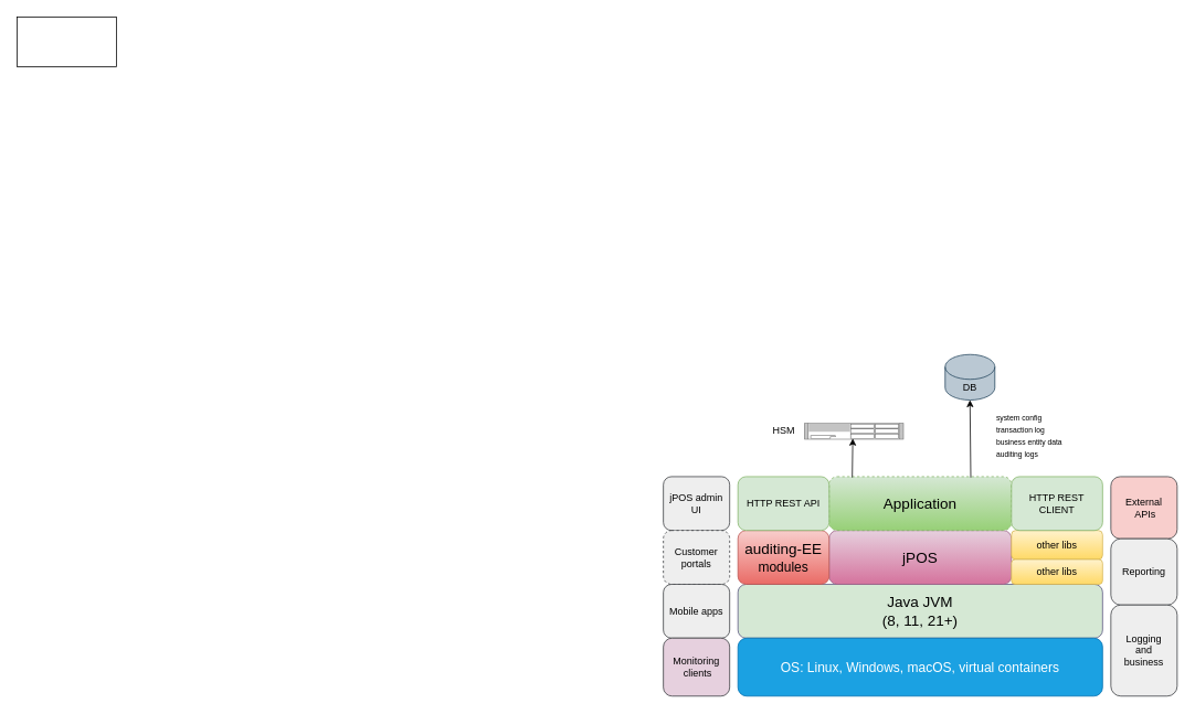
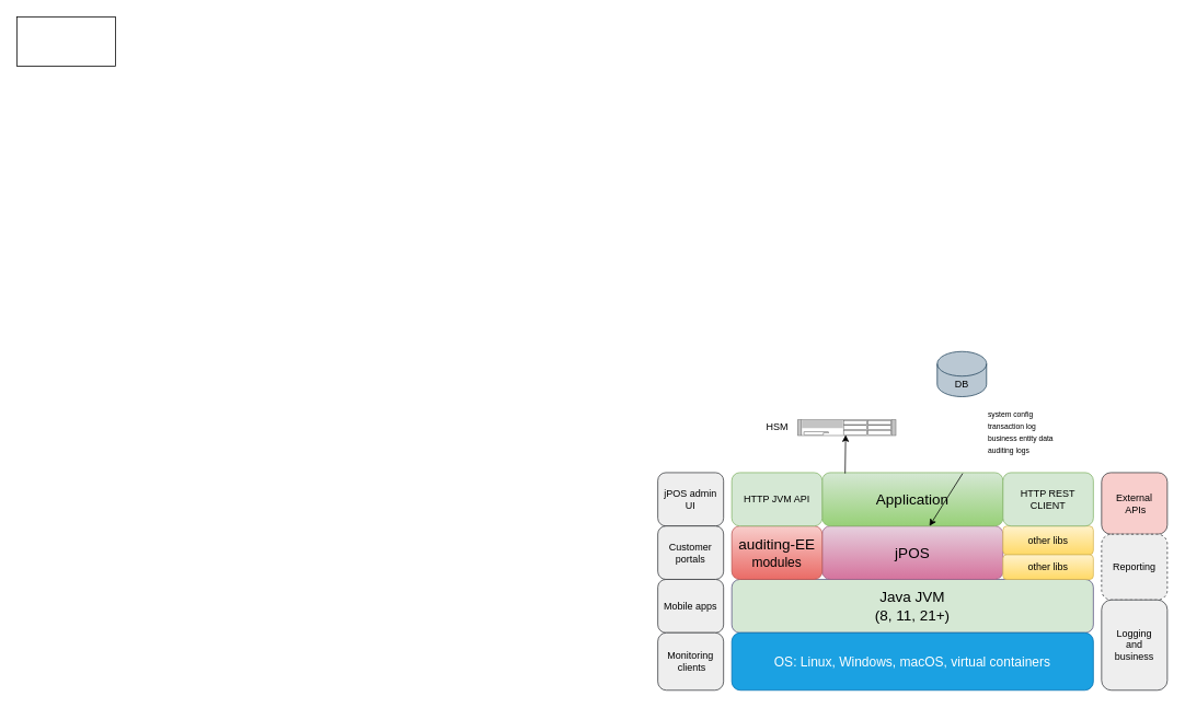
- <mxCell id="12" value="" style="endArrow=classic;html=1;rounded=0;entryX=0.5;entryY=1;entryDx=0;entryDy=0;entryPerimeter=0;exitX=0.777;exitY=0.015;exitDx=0;exitDy=0;exitPerimeter=0;" edge="1" parent="1" source="7" target="11"><mxGeometry width="50" height="50" relative="1" as="geometry"><mxPoint x="1170" y="570" as="sourcePoint" /><mxPoint x="1210" y="765" as="targetPoint" /></mxGeometry></mxCell>
+ <mxCell id="12" value="" style="endArrow=classic;html=1;rounded=0;exitX=0.777;exitY=0.015;exitDx=0;exitDy=0;exitPerimeter=0;" edge="1" parent="1" source="7" target="4"><mxGeometry width="50" height="50" relative="1" as="geometry"><mxPoint x="1170" y="570" as="sourcePoint" /><mxPoint x="1210" y="765" as="targetPoint" /></mxGeometry></mxCell>
- <mxCell id="8" value="HTTP REST API" style="rounded=1;whiteSpace=wrap;html=1;fillColor=#d5e8d4;strokeColor=#82b366;" vertex="1" parent="1"><mxGeometry x="890" y="575" width="110" height="65" as="geometry" /></mxCell>
+ <mxCell id="8" value="HTTP JVM API" style="rounded=1;whiteSpace=wrap;html=1;fillColor=#d5e8d4;strokeColor=#82b366;" vertex="1" parent="1"><mxGeometry x="890" y="575" width="110" height="65" as="geometry" /></mxCell>
- <mxCell id="7" value="&lt;font style=&quot;font-size: 18px;&quot;&gt;Application&lt;/font&gt;" style="rounded=1;whiteSpace=wrap;html=1;fillColor=#d5e8d4;gradientColor=#97d077;strokeColor=#82b366;dashed=1;" vertex="1" parent="1"><mxGeometry x="1000" y="575" width="220" height="65" as="geometry" /></mxCell>
+ <mxCell id="7" value="&lt;font style=&quot;font-size: 18px;&quot;&gt;Application&lt;/font&gt;" style="rounded=1;whiteSpace=wrap;html=1;fillColor=#d5e8d4;gradientColor=#97d077;strokeColor=#82b366;" vertex="1" parent="1"><mxGeometry x="1000" y="575" width="220" height="65" as="geometry" /></mxCell>
- <mxCell id="19" value="Customer portals" style="rounded=1;whiteSpace=wrap;html=1;fillColor=#eeeeee;strokeColor=#36393d;dashed=1;" vertex="1" parent="17"><mxGeometry y="65" width="80" height="65" as="geometry" /></mxCell>
+ <mxCell id="19" value="Customer portals" style="rounded=1;whiteSpace=wrap;html=1;fillColor=#eeeeee;strokeColor=#36393d;" vertex="1" parent="17"><mxGeometry y="65" width="80" height="65" as="geometry" /></mxCell>
- <mxCell id="24" value="Reporting " style="rounded=1;whiteSpace=wrap;html=1;fillColor=#eeeeee;strokeColor=#36393d;" vertex="1" parent="1"><mxGeometry x="1340" y="650" width="80" height="80" as="geometry" /></mxCell>
+ <mxCell id="24" value="Reporting " style="rounded=1;whiteSpace=wrap;html=1;fillColor=#eeeeee;strokeColor=#36393d;dashed=1;" vertex="1" parent="1"><mxGeometry x="1340" y="650" width="80" height="80" as="geometry" /></mxCell>
- <mxCell id="21" value="&lt;div&gt;Monitoring&lt;/div&gt;&lt;div&gt;&amp;nbsp;clients&lt;/div&gt;" style="rounded=1;whiteSpace=wrap;html=1;fillColor=#e6d0de;strokeColor=#36393d;" vertex="1" parent="17"><mxGeometry y="195" width="80" height="70" as="geometry" /></mxCell>
+ <mxCell id="21" value="&lt;div&gt;Monitoring&lt;/div&gt;&lt;div&gt;&amp;nbsp;clients&lt;/div&gt;" style="rounded=1;whiteSpace=wrap;html=1;fillColor=#eeeeee;strokeColor=#36393d;" vertex="1" parent="17"><mxGeometry y="195" width="80" height="70" as="geometry" /></mxCell>
